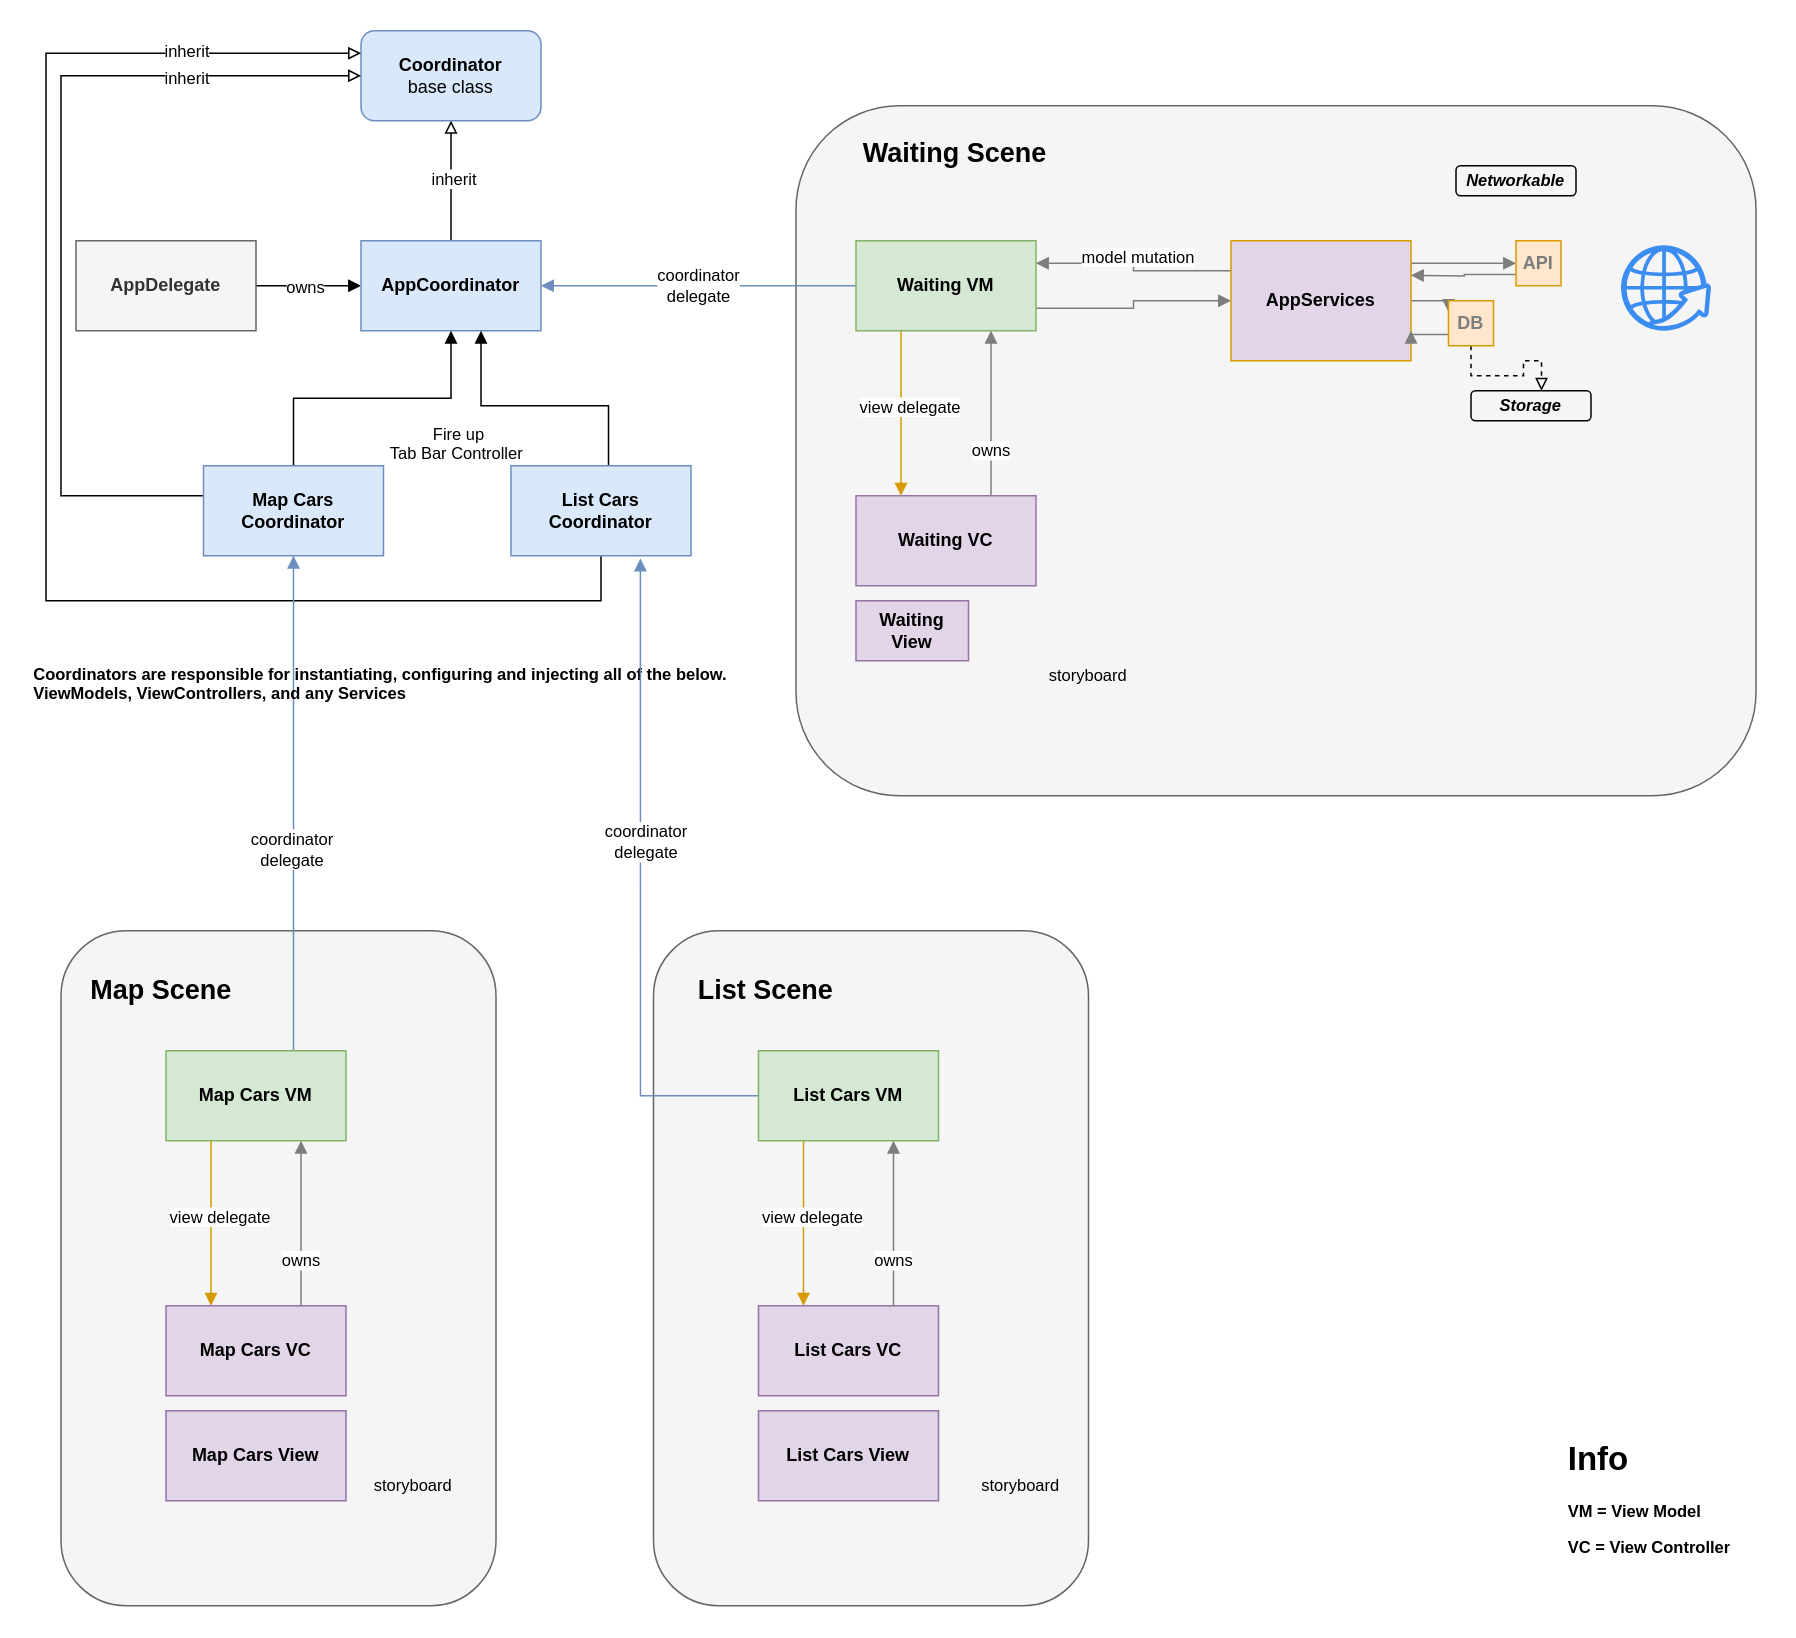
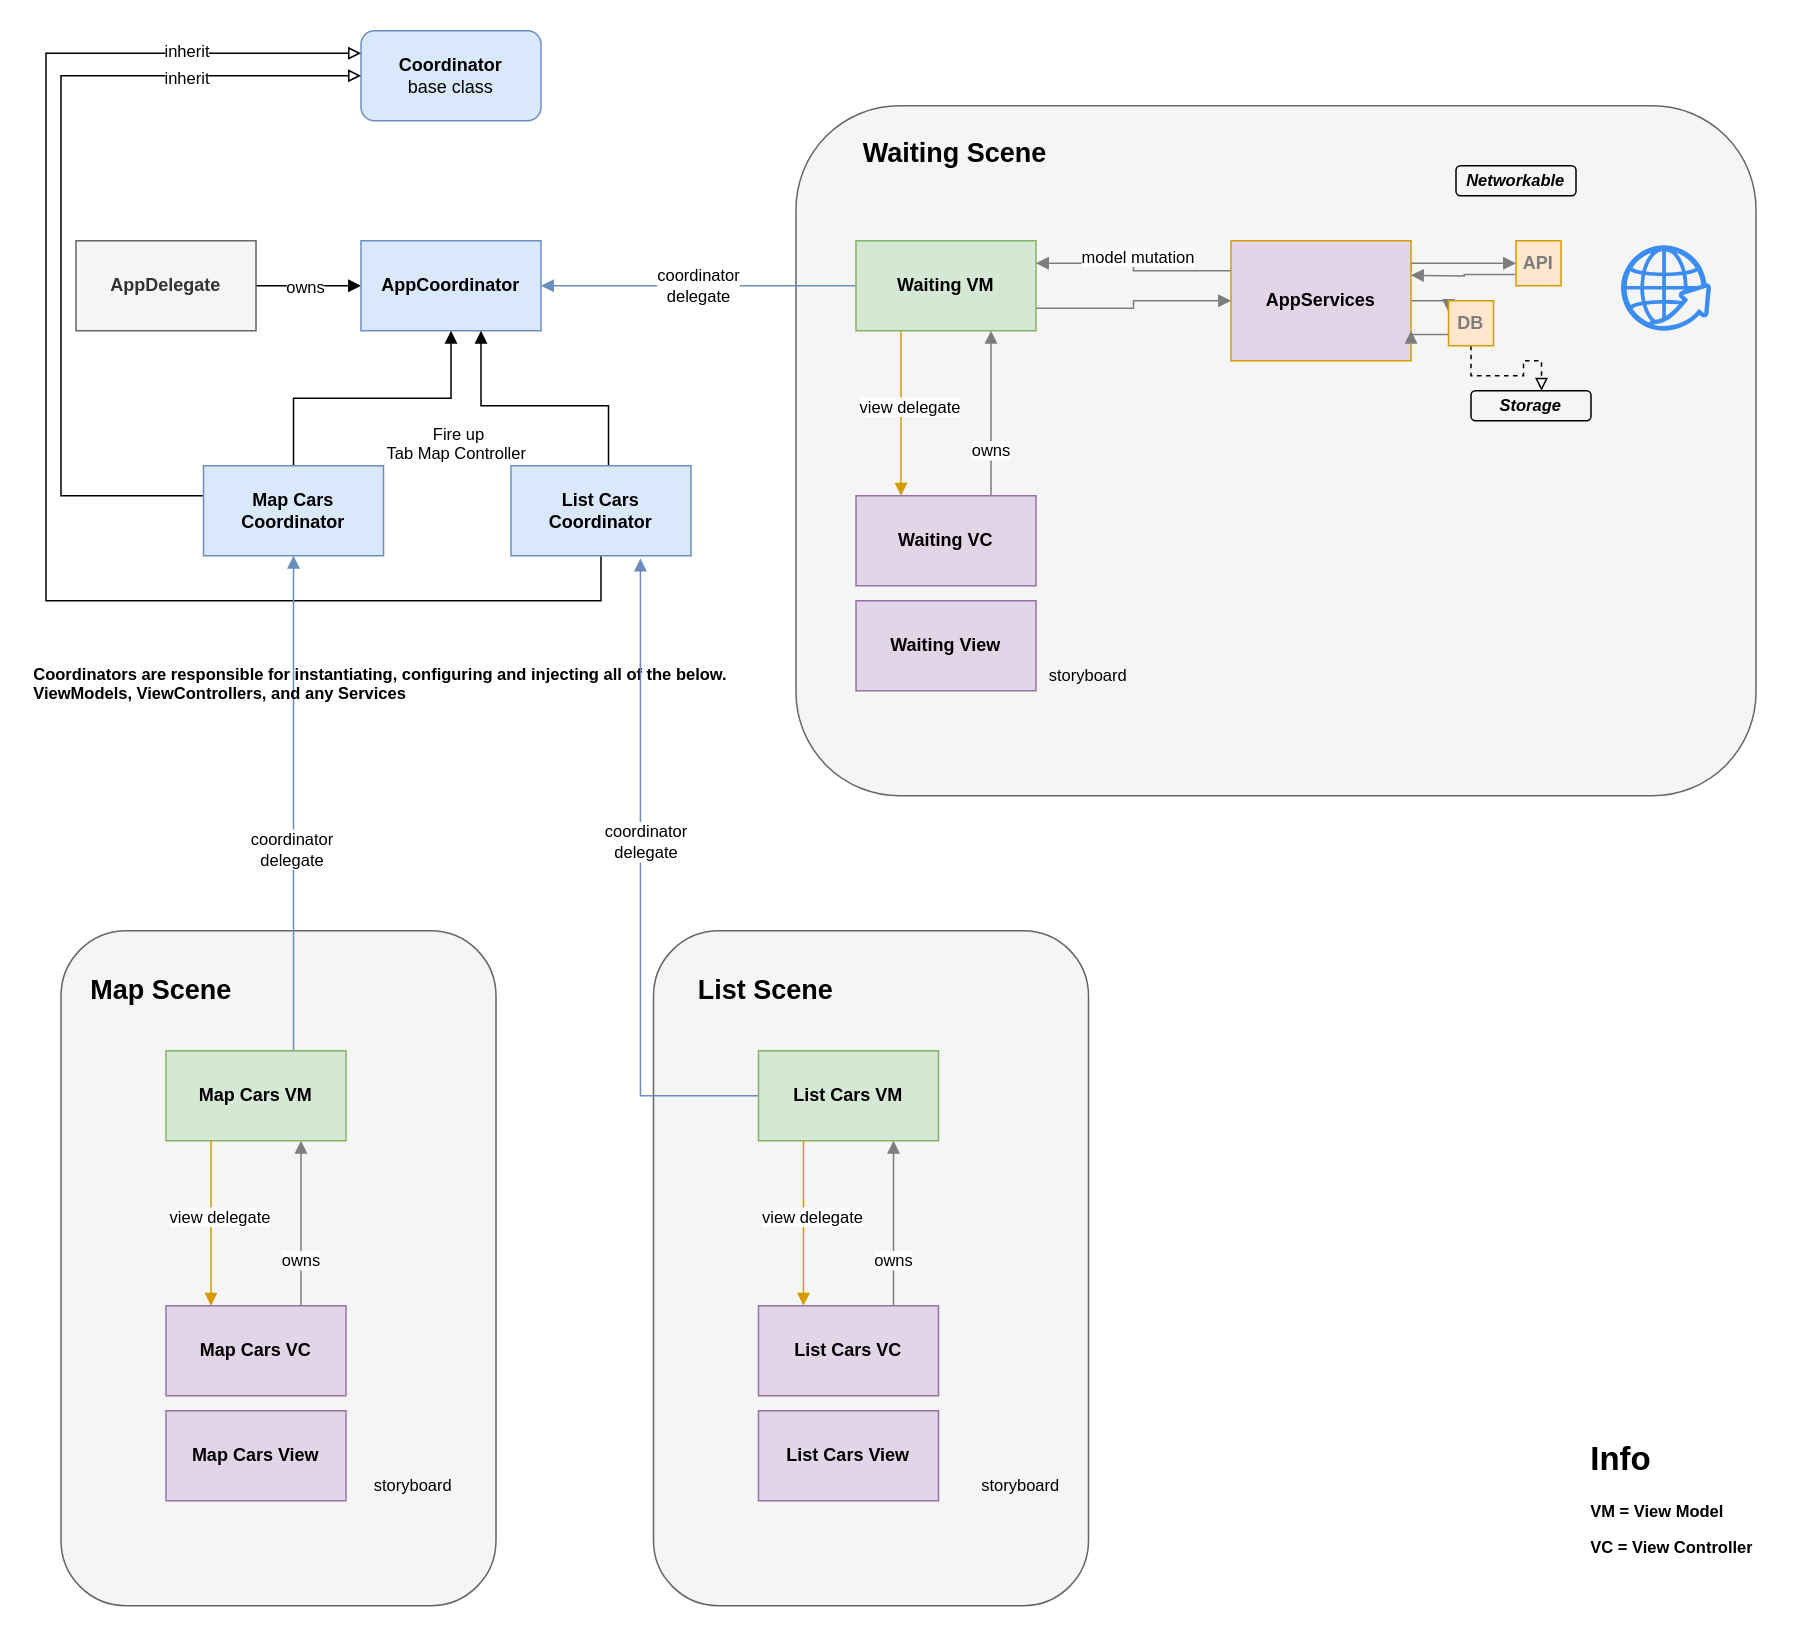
- <mxCell id="7" style="edgeStyle=orthogonalEdgeStyle;rounded=0;orthogonalLoop=1;jettySize=auto;html=1;exitX=0.5;exitY=0;exitDx=0;exitDy=0;entryX=0.5;entryY=1;entryDx=0;entryDy=0;endArrow=block;endFill=0;" edge="1" parent="1" source="9" target="6"><mxGeometry relative="1" as="geometry" /></mxCell>
- <mxCell id="8" value="inherit" style="text;html=1;resizable=0;points=[];align=center;verticalAlign=middle;labelBackgroundColor=#ffffff;fontSize=11;" vertex="1" connectable="0" parent="7"><mxGeometry x="0.05" y="-1" relative="1" as="geometry"><mxPoint as="offset" /></mxGeometry></mxCell>
- <mxCell id="61" value="&lt;font color=&quot;#000000&quot;&gt;Fire up&lt;br&gt;Tab Bar Controller&amp;nbsp;&lt;/font&gt;" style="text;html=1;resizable=0;points=[];autosize=1;align=center;verticalAlign=top;spacingTop=-4;fontSize=11;fontColor=#33FFFF;" vertex="1" parent="1"><mxGeometry x="250" y="280" width="110" height="30" as="geometry" /></mxCell>
+ <mxCell id="61" value="&lt;font color=&quot;#000000&quot;&gt;Fire up&lt;br&gt;Tab Map Controller&amp;nbsp;&lt;/font&gt;" style="text;html=1;resizable=0;points=[];autosize=1;align=center;verticalAlign=top;spacingTop=-4;fontSize=11;fontColor=#33FFFF;" vertex="1" parent="1"><mxGeometry x="250" y="280" width="110" height="30" as="geometry" /></mxCell>
- <mxCell id="25" value="Waiting View" style="rounded=0;whiteSpace=wrap;html=1;fontStyle=1;fillColor=#e1d5e7;strokeColor=#9673a6;" vertex="1" parent="1"><mxGeometry x="570" y="400" width="75" height="40" as="geometry" /></mxCell>
+ <mxCell id="25" value="Waiting View" style="rounded=0;whiteSpace=wrap;html=1;fontStyle=1;fillColor=#e1d5e7;strokeColor=#9673a6;" vertex="1" parent="1"><mxGeometry x="570" y="400" width="120" height="60" as="geometry" /></mxCell>
- <mxCell id="64" value="&lt;h1&gt;Info&lt;/h1&gt;&lt;p&gt;&lt;b&gt;VM = View Model&lt;/b&gt;&lt;/p&gt;&lt;p&gt;&lt;b&gt;VC = View Controller&lt;/b&gt;&lt;/p&gt;" style="text;html=1;strokeColor=none;fillColor=none;spacing=5;spacingTop=-20;whiteSpace=wrap;overflow=hidden;rounded=0;fontSize=11;fontColor=#000000;labelBackgroundColor=#FFFFFF;" vertex="1" parent="1"><mxGeometry x="1040" y="955" width="135" height="90" as="geometry" /></mxCell>
+ <mxCell id="64" value="&lt;h1&gt;Info&lt;/h1&gt;&lt;p&gt;&lt;b&gt;VM = View Model&lt;/b&gt;&lt;/p&gt;&lt;p&gt;&lt;b&gt;VC = View Controller&lt;/b&gt;&lt;/p&gt;" style="text;html=1;strokeColor=none;fillColor=none;spacing=5;spacingTop=-20;whiteSpace=wrap;overflow=hidden;rounded=0;fontSize=11;fontColor=#000000;labelBackgroundColor=#FFFFFF;" vertex="1" parent="1"><mxGeometry x="1055" y="955" width="135" height="90" as="geometry" /></mxCell>
